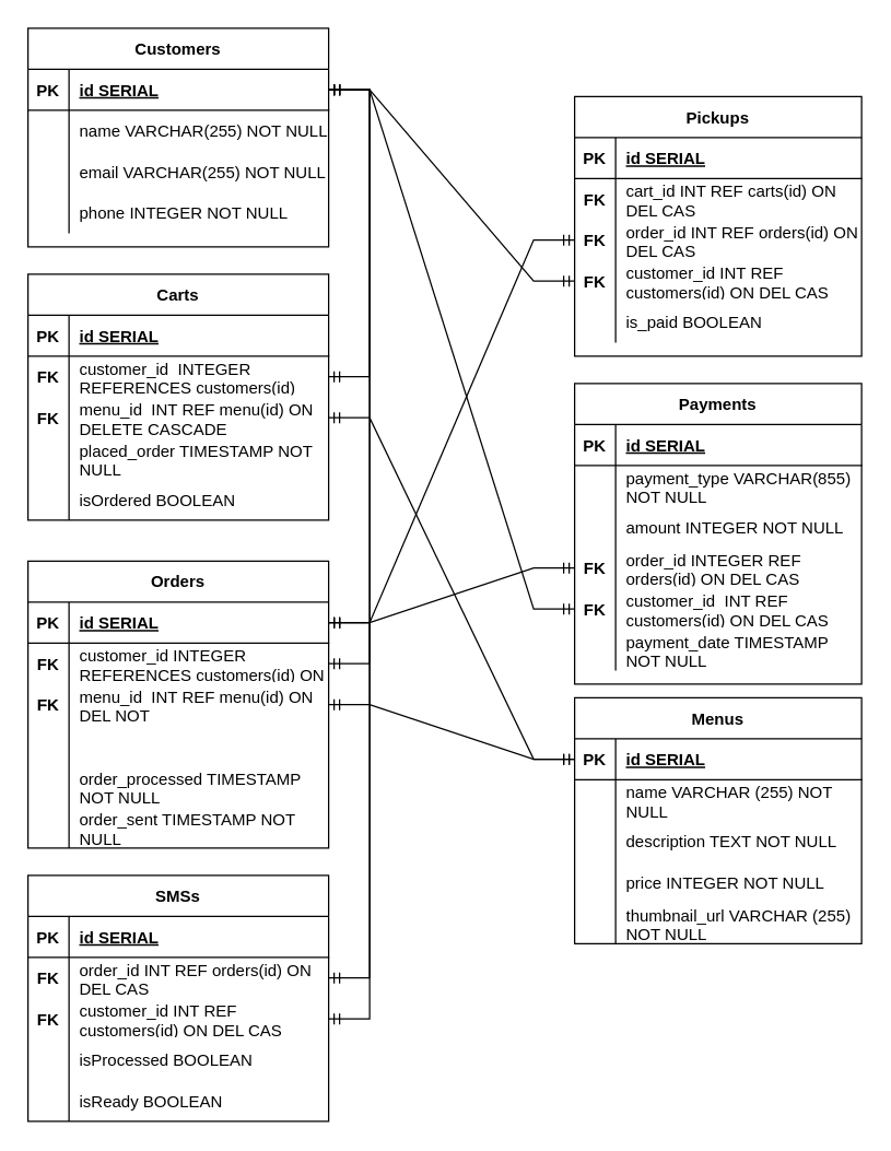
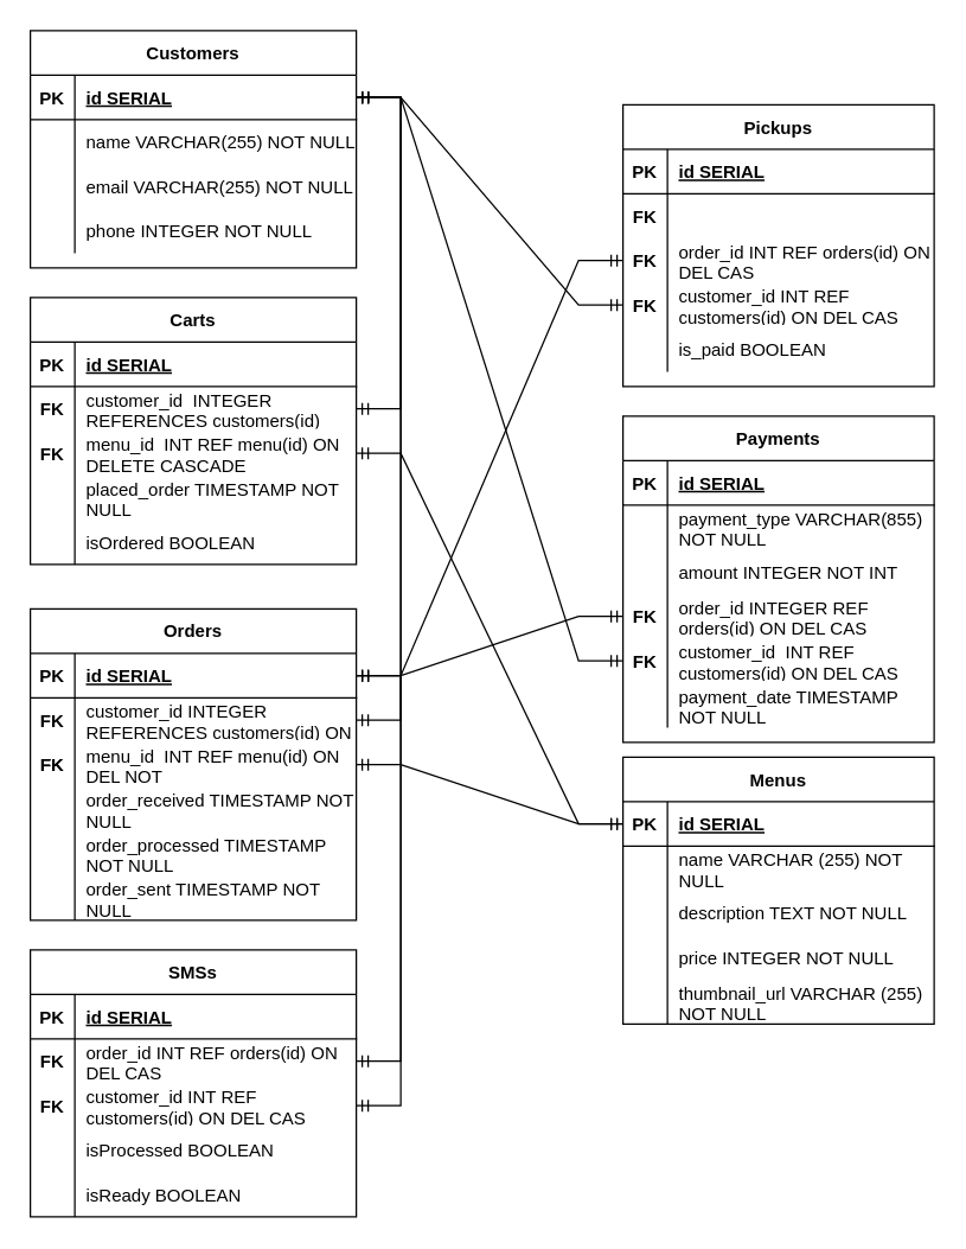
- <mxCell id="78" value="cart_id INT REF carts(id) ON DEL CAS" style="shape=partialRectangle;connectable=0;fillColor=none;top=0;left=0;bottom=0;right=0;align=left;spacingLeft=6;overflow=hidden;whiteSpace=wrap;" parent="76" vertex="1"><mxGeometry x="30" width="180" height="30" as="geometry"><mxRectangle width="180" height="30" as="alternateBounds" /></mxGeometry></mxCell>
- <mxCell id="11" value="amount INTEGER NOT NULL" style="shape=partialRectangle;connectable=0;fillColor=none;top=0;left=0;bottom=0;right=0;align=left;spacingLeft=6;overflow=hidden;" parent="9" vertex="1"><mxGeometry x="30" width="180" height="30" as="geometry"><mxRectangle width="180" height="30" as="alternateBounds" /></mxGeometry></mxCell>
+ <mxCell id="11" value="amount INTEGER NOT INT" style="shape=partialRectangle;connectable=0;fillColor=none;top=0;left=0;bottom=0;right=0;align=left;spacingLeft=6;overflow=hidden;" parent="9" vertex="1"><mxGeometry x="30" width="180" height="30" as="geometry"><mxRectangle width="180" height="30" as="alternateBounds" /></mxGeometry></mxCell>
+ <mxCell id="65" value="order_received TIMESTAMP NOT NULL" style="shape=partialRectangle;connectable=0;fillColor=none;top=0;left=0;bottom=0;right=0;align=left;spacingLeft=6;overflow=hidden;whiteSpace=wrap;" parent="63" vertex="1"><mxGeometry x="30" width="190" height="30" as="geometry"><mxRectangle width="190" height="30" as="alternateBounds" /></mxGeometry></mxCell>
